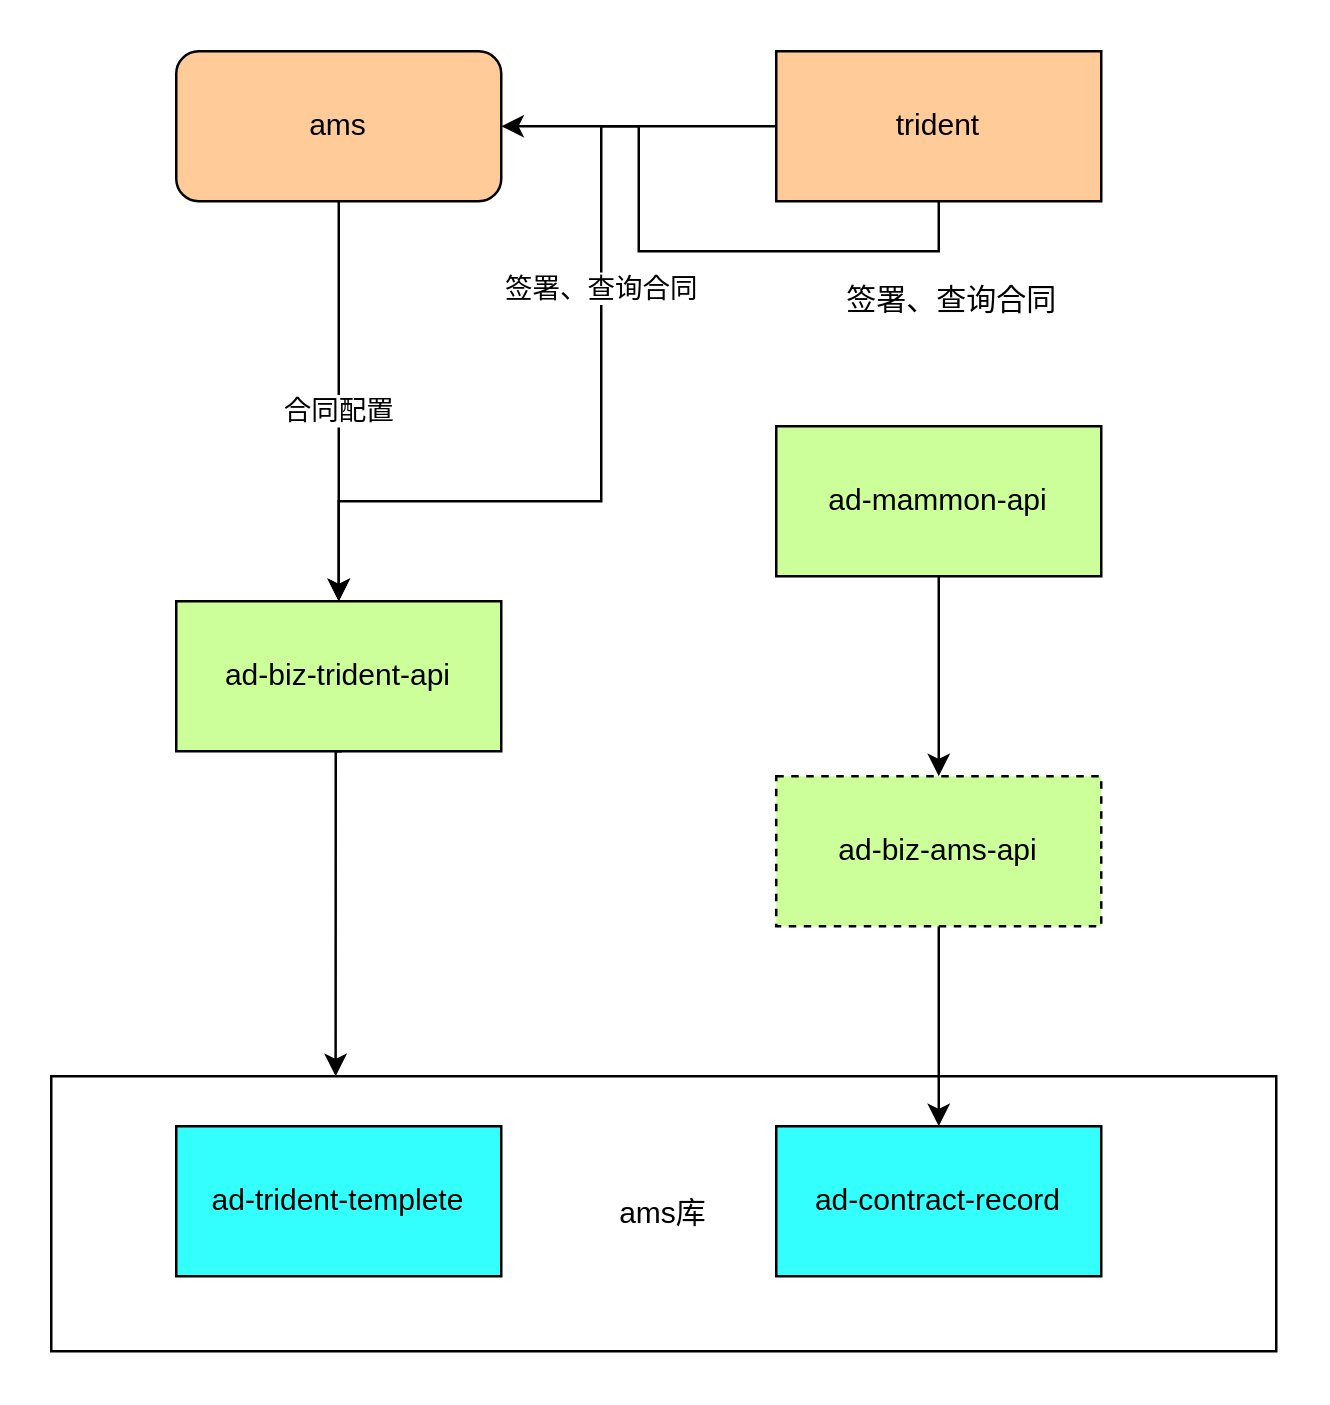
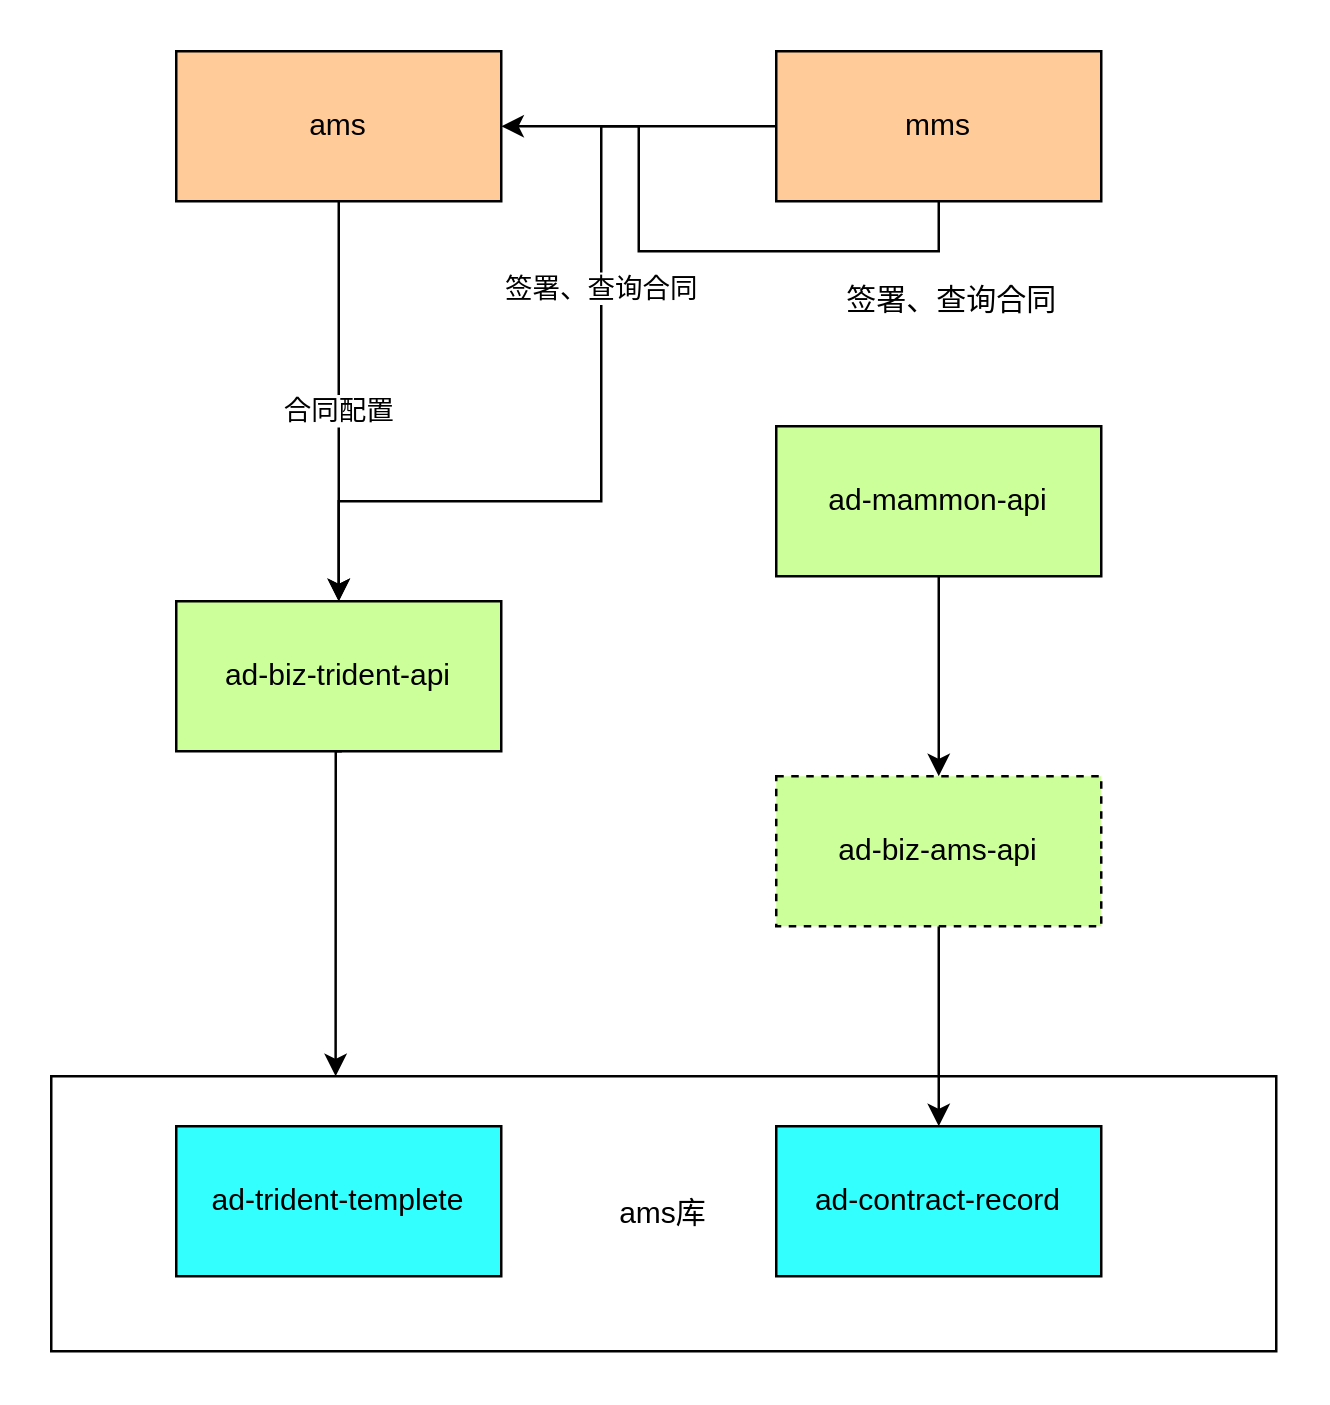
- <mxCell id="16" value="ams" style="whiteSpace=wrap;html=1;fillColor=#FFCC99;rounded=1;" vertex="1" parent="1"><mxGeometry x="70" y="20" width="130" height="60" as="geometry" /></mxCell>
+ <mxCell id="16" value="ams" style="rounded=0;whiteSpace=wrap;html=1;fillColor=#FFCC99;" vertex="1" parent="1"><mxGeometry x="70" y="20" width="130" height="60" as="geometry" /></mxCell>
- <mxCell id="13" value="trident" style="rounded=0;whiteSpace=wrap;html=1;fillColor=#FFCC99;" vertex="1" parent="1"><mxGeometry x="310" y="20" width="130" height="60" as="geometry" /></mxCell>
+ <mxCell id="13" value="mms" style="rounded=0;whiteSpace=wrap;html=1;fillColor=#FFCC99;" vertex="1" parent="1"><mxGeometry x="310" y="20" width="130" height="60" as="geometry" /></mxCell>
